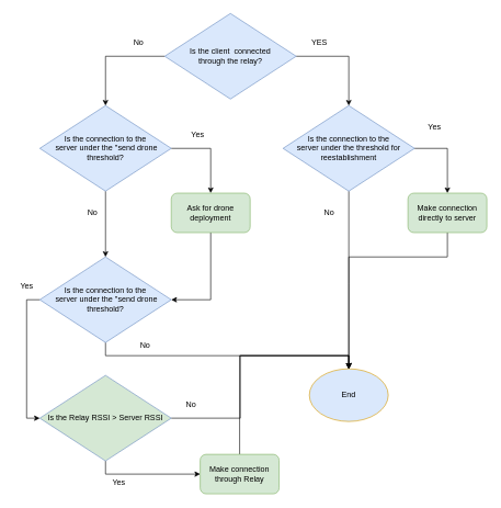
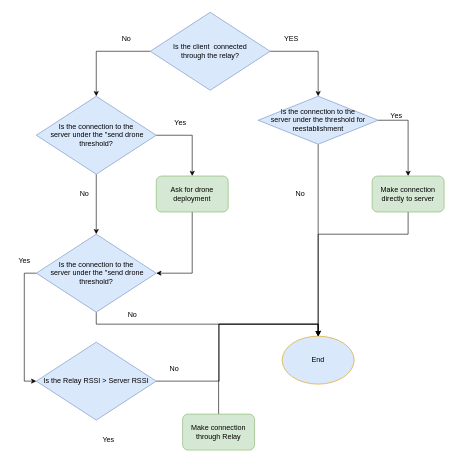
- <mxCell id="7" value="&lt;div&gt;Is the connection to the &lt;br&gt;&lt;/div&gt;&lt;div&gt;server under the threshold for reestablishment&lt;br&gt;&lt;/div&gt;" style="rhombus;whiteSpace=wrap;html=1;fillColor=#dae8fc;strokeColor=#6c8ebf;" vertex="1" parent="1"><mxGeometry x="430" y="160" width="200" height="130" as="geometry" /></mxCell>
+ <mxCell id="7" value="&lt;div&gt;Is the connection to the &lt;br&gt;&lt;/div&gt;&lt;div&gt;server under the threshold for reestablishment&lt;br&gt;&lt;/div&gt;" style="rhombus;whiteSpace=wrap;html=1;fillColor=#dae8fc;strokeColor=#6c8ebf;" vertex="1" parent="1"><mxGeometry x="430" y="160" width="200" height="80" as="geometry" /></mxCell>
- <mxCell id="25" value="Is the Relay RSSI &amp;gt; Server RSSI " style="rhombus;whiteSpace=wrap;html=1;fillColor=#d5e8d4;strokeColor=#6c8ebf;" vertex="1" parent="1"><mxGeometry x="60" y="570" width="200" height="130" as="geometry" /></mxCell>
+ <mxCell id="25" value="Is the Relay RSSI &amp;gt; Server RSSI " style="rhombus;whiteSpace=wrap;html=1;fillColor=#dae8fc;strokeColor=#6c8ebf;" vertex="1" parent="1"><mxGeometry x="60" y="570" width="200" height="130" as="geometry" /></mxCell>
- <mxCell id="24" style="edgeStyle=orthogonalEdgeStyle;rounded=0;orthogonalLoop=1;jettySize=auto;html=1;entryX=0;entryY=0.5;entryDx=0;entryDy=0;exitX=0.5;exitY=1;exitDx=0;exitDy=0;" edge="1" parent="1" source="25" target="30"><mxGeometry relative="1" as="geometry" /></mxCell>
